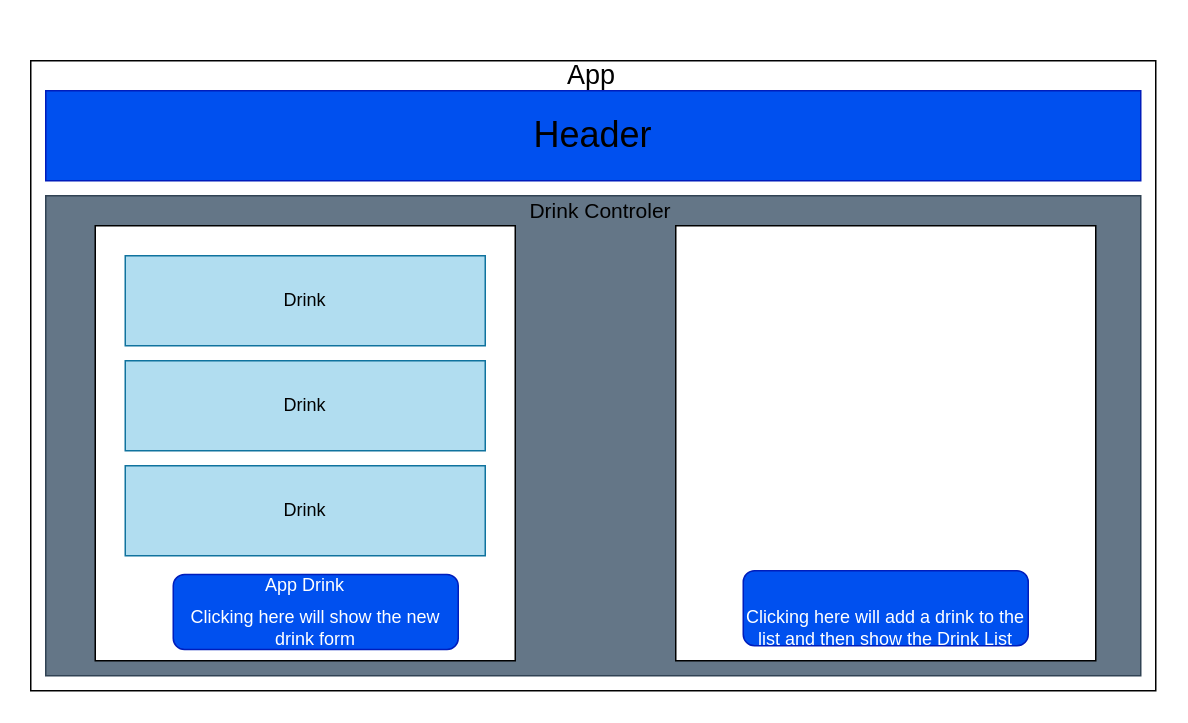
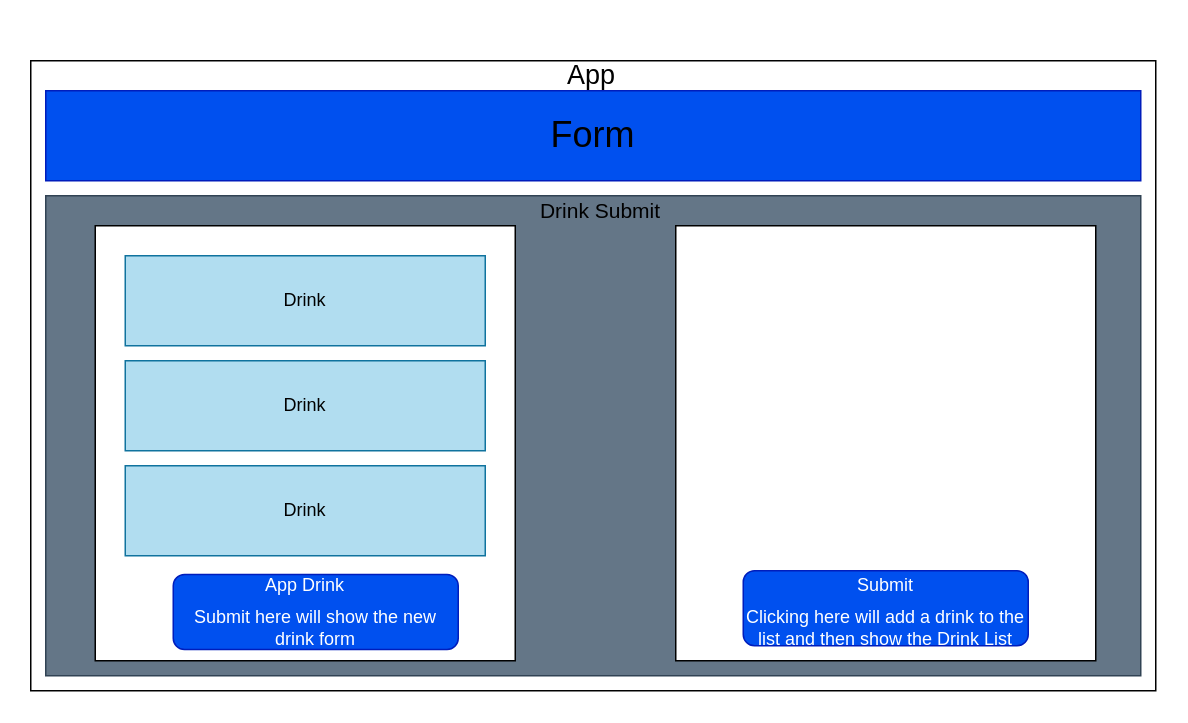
- <mxCell id="5" value="&lt;font style=&quot;font-size: 24px&quot;&gt;Header&lt;/font&gt;" style="text;html=1;strokeColor=none;fillColor=none;align=center;verticalAlign=middle;whiteSpace=wrap;rounded=0;" vertex="1" parent="1"><mxGeometry x="330" y="60" width="130" height="60" as="geometry" /></mxCell>
+ <mxCell id="5" value="&lt;font style=&quot;font-size: 24px&quot;&gt;Form&lt;/font&gt;" style="text;html=1;strokeColor=none;fillColor=none;align=center;verticalAlign=middle;whiteSpace=wrap;rounded=0;" vertex="1" parent="1"><mxGeometry x="330" y="60" width="130" height="60" as="geometry" /></mxCell>
- <mxCell id="7" value="&lt;font style=&quot;font-size: 14px&quot;&gt;Drink Controler&lt;/font&gt;" style="text;html=1;strokeColor=none;fillColor=none;align=center;verticalAlign=middle;whiteSpace=wrap;rounded=0;" vertex="1" parent="1"><mxGeometry x="343" y="130" width="114" height="20" as="geometry" /></mxCell>
+ <mxCell id="7" value="&lt;font style=&quot;font-size: 14px&quot;&gt;Drink Submit&lt;/font&gt;" style="text;html=1;strokeColor=none;fillColor=none;align=center;verticalAlign=middle;whiteSpace=wrap;rounded=0;" vertex="1" parent="1"><mxGeometry x="343" y="130" width="114" height="20" as="geometry" /></mxCell>
+ <mxCell id="22" value="Submit" style="text;html=1;strokeColor=none;fillColor=none;align=center;verticalAlign=middle;whiteSpace=wrap;rounded=0;fontColor=#FFFFFF;" vertex="1" parent="1"><mxGeometry x="535" y="380" width="110" height="20" as="geometry" /></mxCell>
- <mxCell id="17" value="&lt;font style=&quot;font-size: 12px&quot;&gt;Clicking here will show the new drink form&lt;/font&gt;" style="text;html=1;strokeColor=none;fillColor=none;align=center;verticalAlign=middle;whiteSpace=wrap;rounded=0;fontColor=#FFFFFF;" vertex="1" parent="1"><mxGeometry x="115" y="410" width="190" height="15" as="geometry" /></mxCell>
+ <mxCell id="17" value="&lt;font style=&quot;font-size: 12px&quot;&gt;Submit here will show the new drink form&lt;/font&gt;" style="text;html=1;strokeColor=none;fillColor=none;align=center;verticalAlign=middle;whiteSpace=wrap;rounded=0;fontColor=#FFFFFF;" vertex="1" parent="1"><mxGeometry x="115" y="410" width="190" height="15" as="geometry" /></mxCell>
